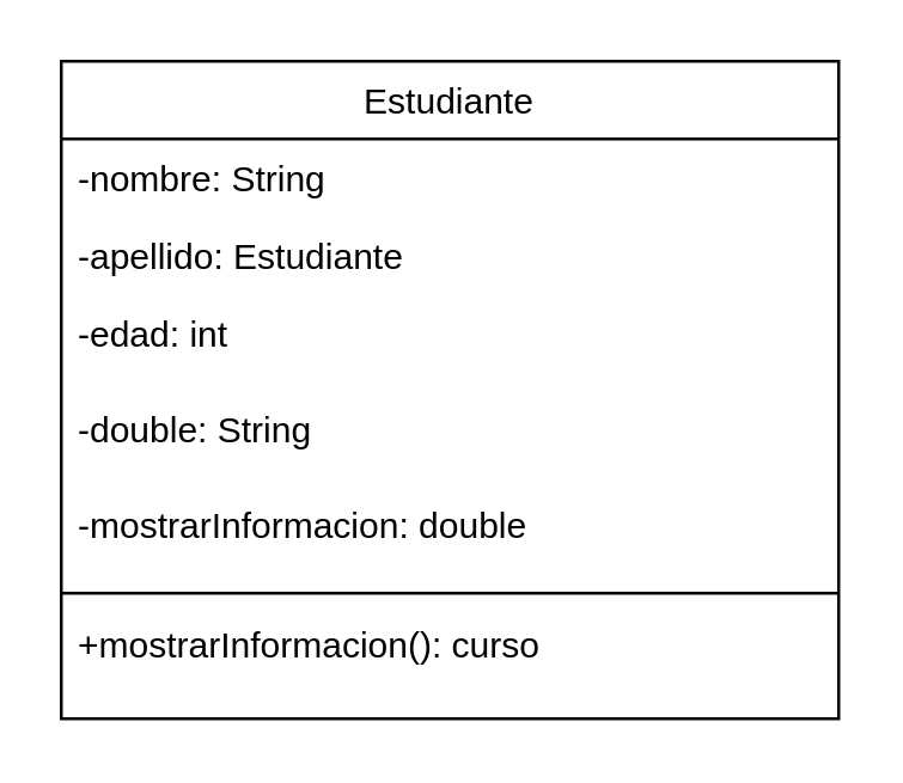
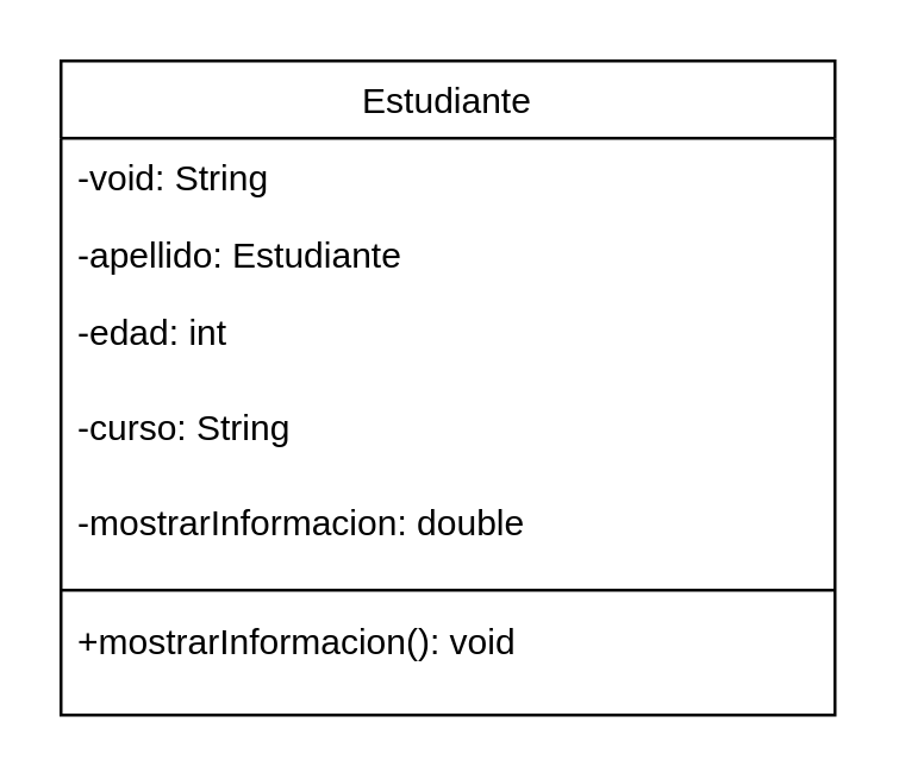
- <mxCell id="3" value="-nombre: String" style="text;align=left;verticalAlign=top;spacingLeft=4;spacingRight=4;overflow=hidden;rotatable=0;points=[[0,0.5],[1,0.5]];portConstraint=eastwest;" parent="2" vertex="1"><mxGeometry y="26" width="260" height="26" as="geometry" /></mxCell>
+ <mxCell id="3" value="-void: String" style="text;align=left;verticalAlign=top;spacingLeft=4;spacingRight=4;overflow=hidden;rotatable=0;points=[[0,0.5],[1,0.5]];portConstraint=eastwest;" parent="2" vertex="1"><mxGeometry y="26" width="260" height="26" as="geometry" /></mxCell>
- <mxCell id="6" value="-double: String" style="text;align=left;verticalAlign=top;spacingLeft=4;spacingRight=4;overflow=hidden;rotatable=0;points=[[0,0.5],[1,0.5]];portConstraint=eastwest;rounded=0;shadow=0;html=0;" parent="2" vertex="1"><mxGeometry y="110" width="260" height="32" as="geometry" /></mxCell>
+ <mxCell id="6" value="-curso: String" style="text;align=left;verticalAlign=top;spacingLeft=4;spacingRight=4;overflow=hidden;rotatable=0;points=[[0,0.5],[1,0.5]];portConstraint=eastwest;rounded=0;shadow=0;html=0;" parent="2" vertex="1"><mxGeometry y="110" width="260" height="32" as="geometry" /></mxCell>
- <mxCell id="9" value="+mostrarInformacion(): curso" style="text;align=left;verticalAlign=top;spacingLeft=4;spacingRight=4;overflow=hidden;rotatable=0;points=[[0,0.5],[1,0.5]];portConstraint=eastwest;" parent="2" vertex="1"><mxGeometry y="182" width="260" height="32" as="geometry" /></mxCell>
+ <mxCell id="9" value="+mostrarInformacion(): void" style="text;align=left;verticalAlign=top;spacingLeft=4;spacingRight=4;overflow=hidden;rotatable=0;points=[[0,0.5],[1,0.5]];portConstraint=eastwest;" parent="2" vertex="1"><mxGeometry y="182" width="260" height="32" as="geometry" /></mxCell>
